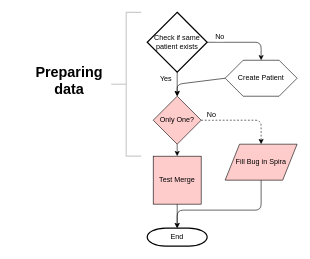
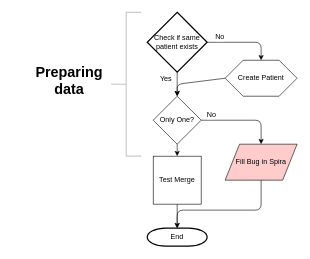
- <mxCell id="8" value="Only One?" style="rhombus;whiteSpace=wrap;html=1;fillColor=#ffcccc;" vertex="1" parent="1"><mxGeometry x="255" y="160" width="80" height="80" as="geometry" /></mxCell>
+ <mxCell id="8" value="Only One?" style="rhombus;whiteSpace=wrap;html=1;" vertex="1" parent="1"><mxGeometry x="255" y="160" width="80" height="80" as="geometry" /></mxCell>
- <mxCell id="10" value="" style="endArrow=classic;html=1;exitX=1;exitY=0.5;exitDx=0;exitDy=0;entryX=0.5;entryY=0;entryDx=0;entryDy=0;dashed=1;" edge="1" parent="1" source="8" target="12"><mxGeometry width="50" height="50" relative="1" as="geometry"><mxPoint x="235" y="240" as="sourcePoint" /><mxPoint x="255" y="200" as="targetPoint" /><Array as="points"><mxPoint x="435" y="200" /></Array></mxGeometry></mxCell>
+ <mxCell id="10" value="" style="endArrow=classic;html=1;exitX=1;exitY=0.5;exitDx=0;exitDy=0;entryX=0.5;entryY=0;entryDx=0;entryDy=0;" edge="1" parent="1" source="8" target="12"><mxGeometry width="50" height="50" relative="1" as="geometry"><mxPoint x="235" y="240" as="sourcePoint" /><mxPoint x="255" y="200" as="targetPoint" /><Array as="points"><mxPoint x="435" y="200" /></Array></mxGeometry></mxCell>
- <mxCell id="13" value="Test Merge" style="whiteSpace=wrap;html=1;aspect=fixed;fillColor=#ffcccc;" vertex="1" parent="1"><mxGeometry x="255" y="260" width="80" height="80" as="geometry" /></mxCell>
+ <mxCell id="13" value="Test Merge" style="whiteSpace=wrap;html=1;aspect=fixed;fillColor=#FFFFFF;" vertex="1" parent="1"><mxGeometry x="255" y="260" width="80" height="80" as="geometry" /></mxCell>
